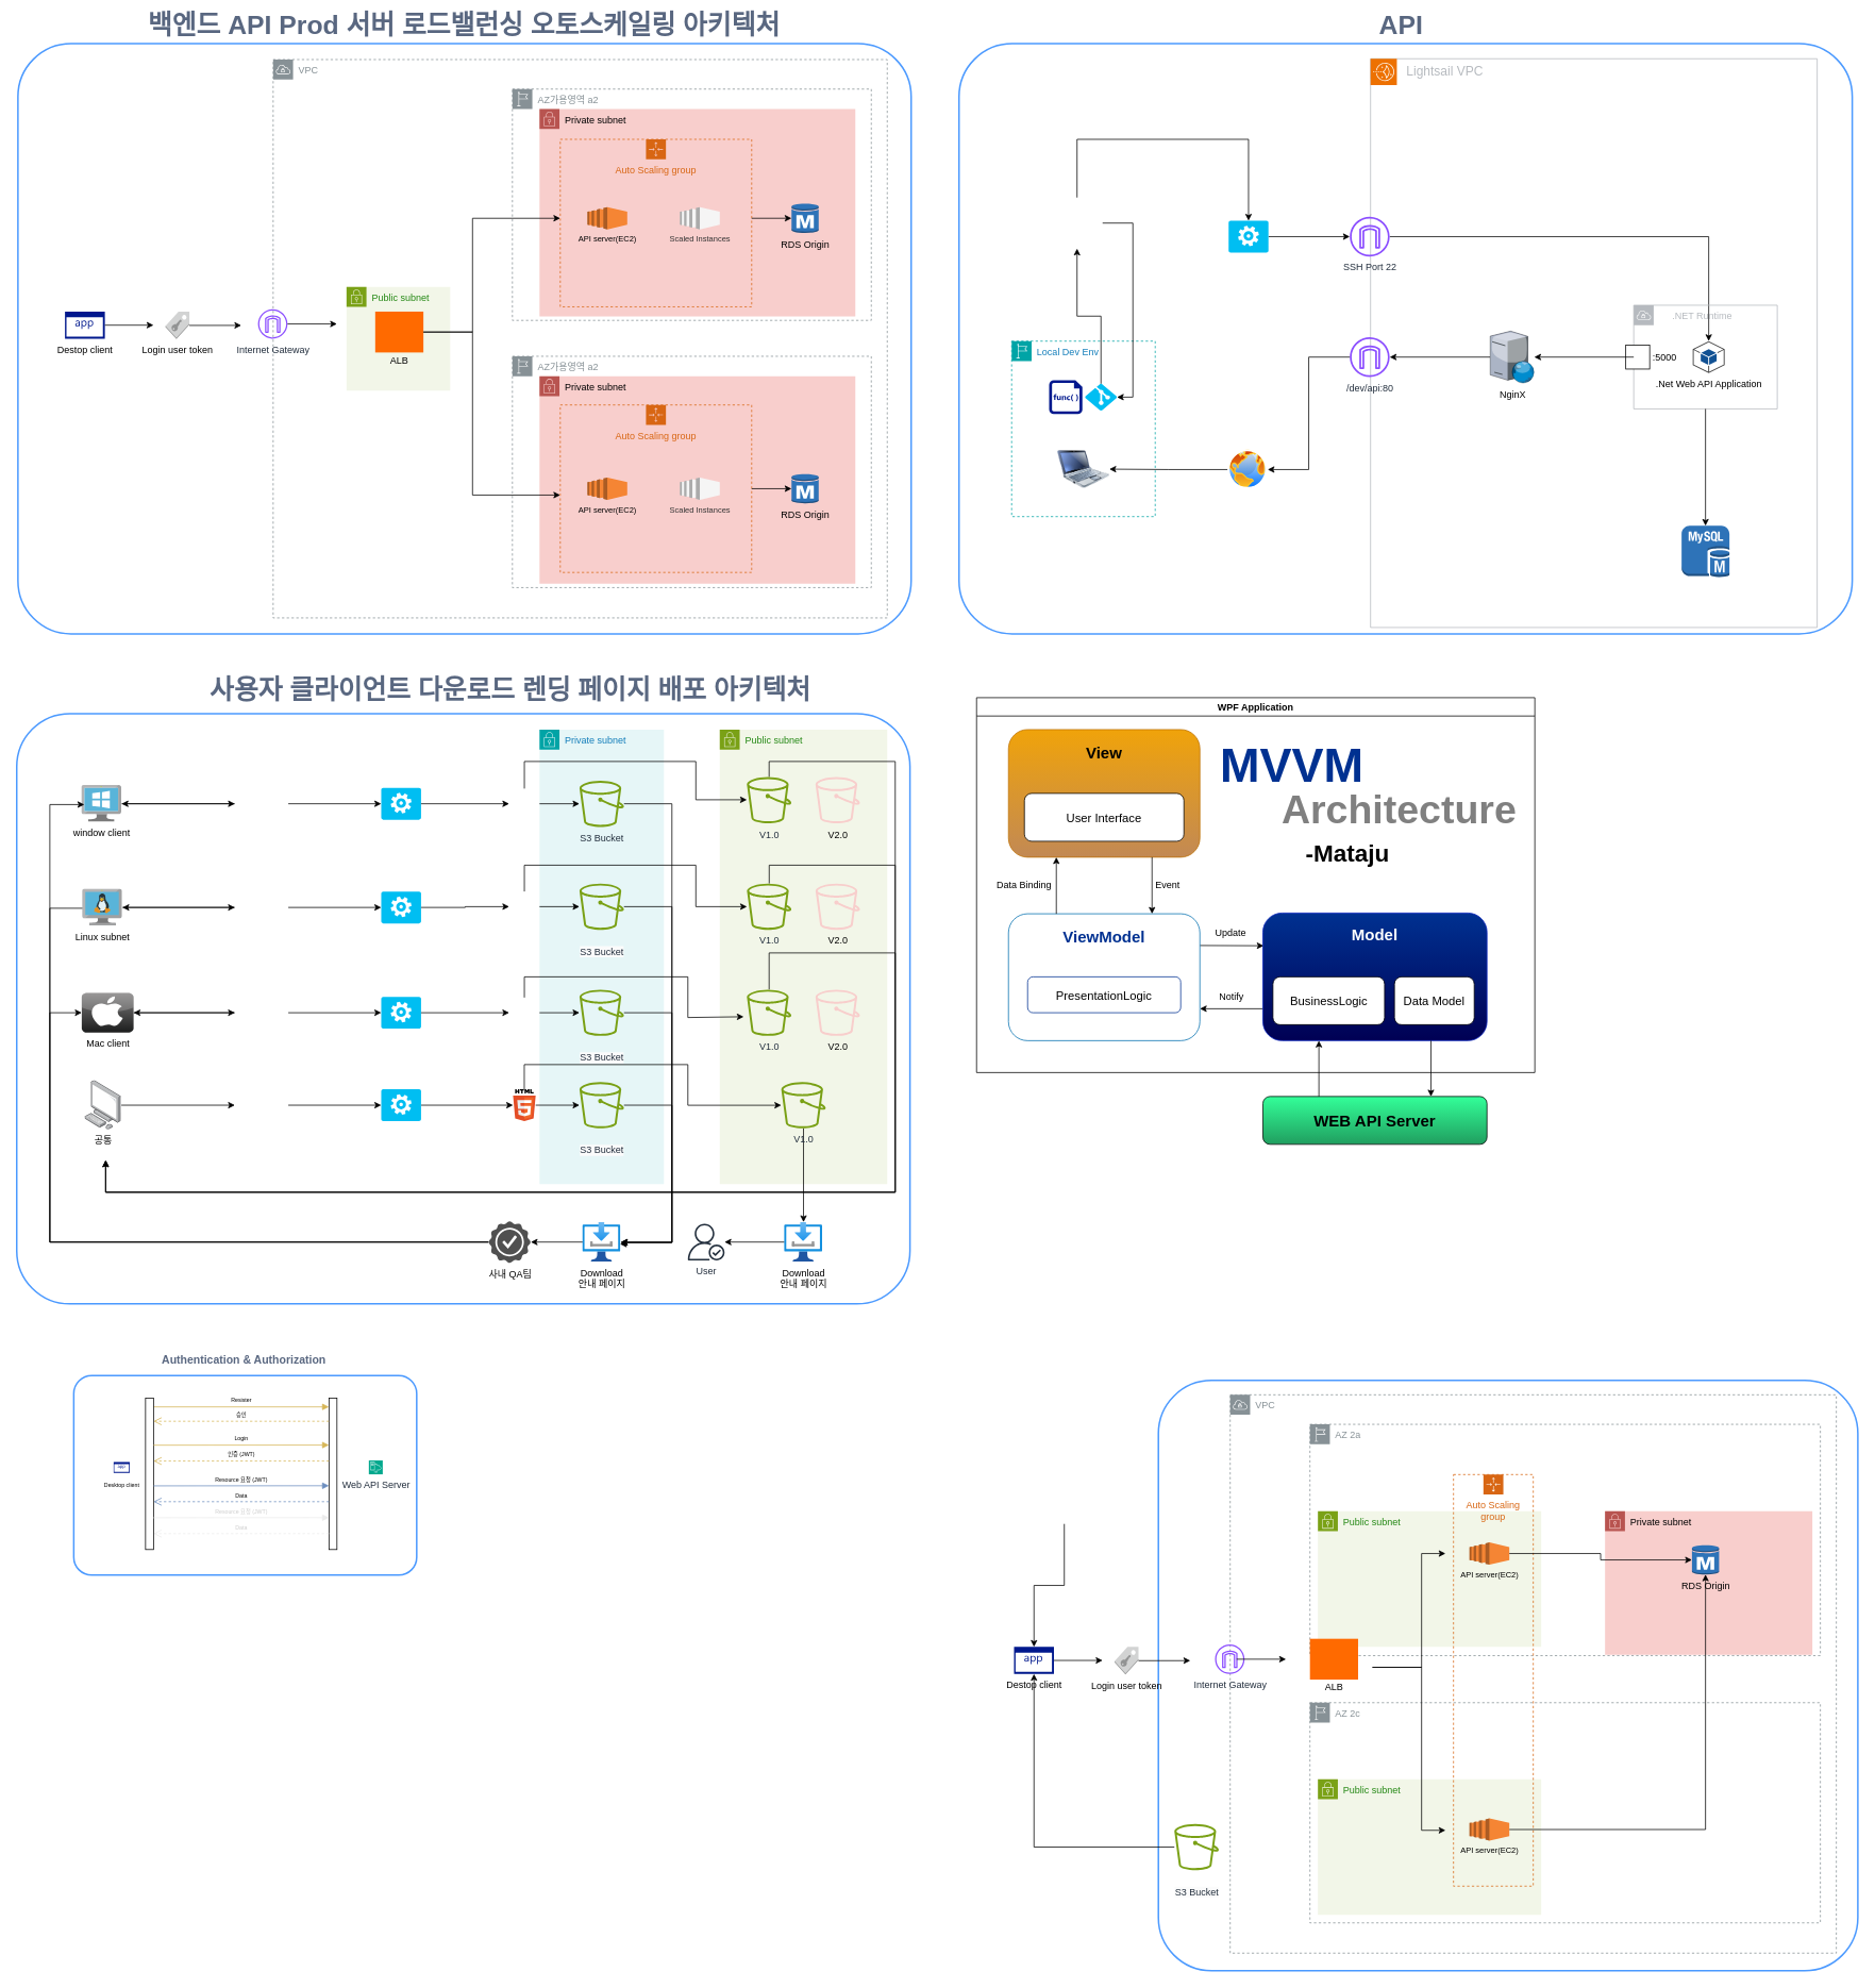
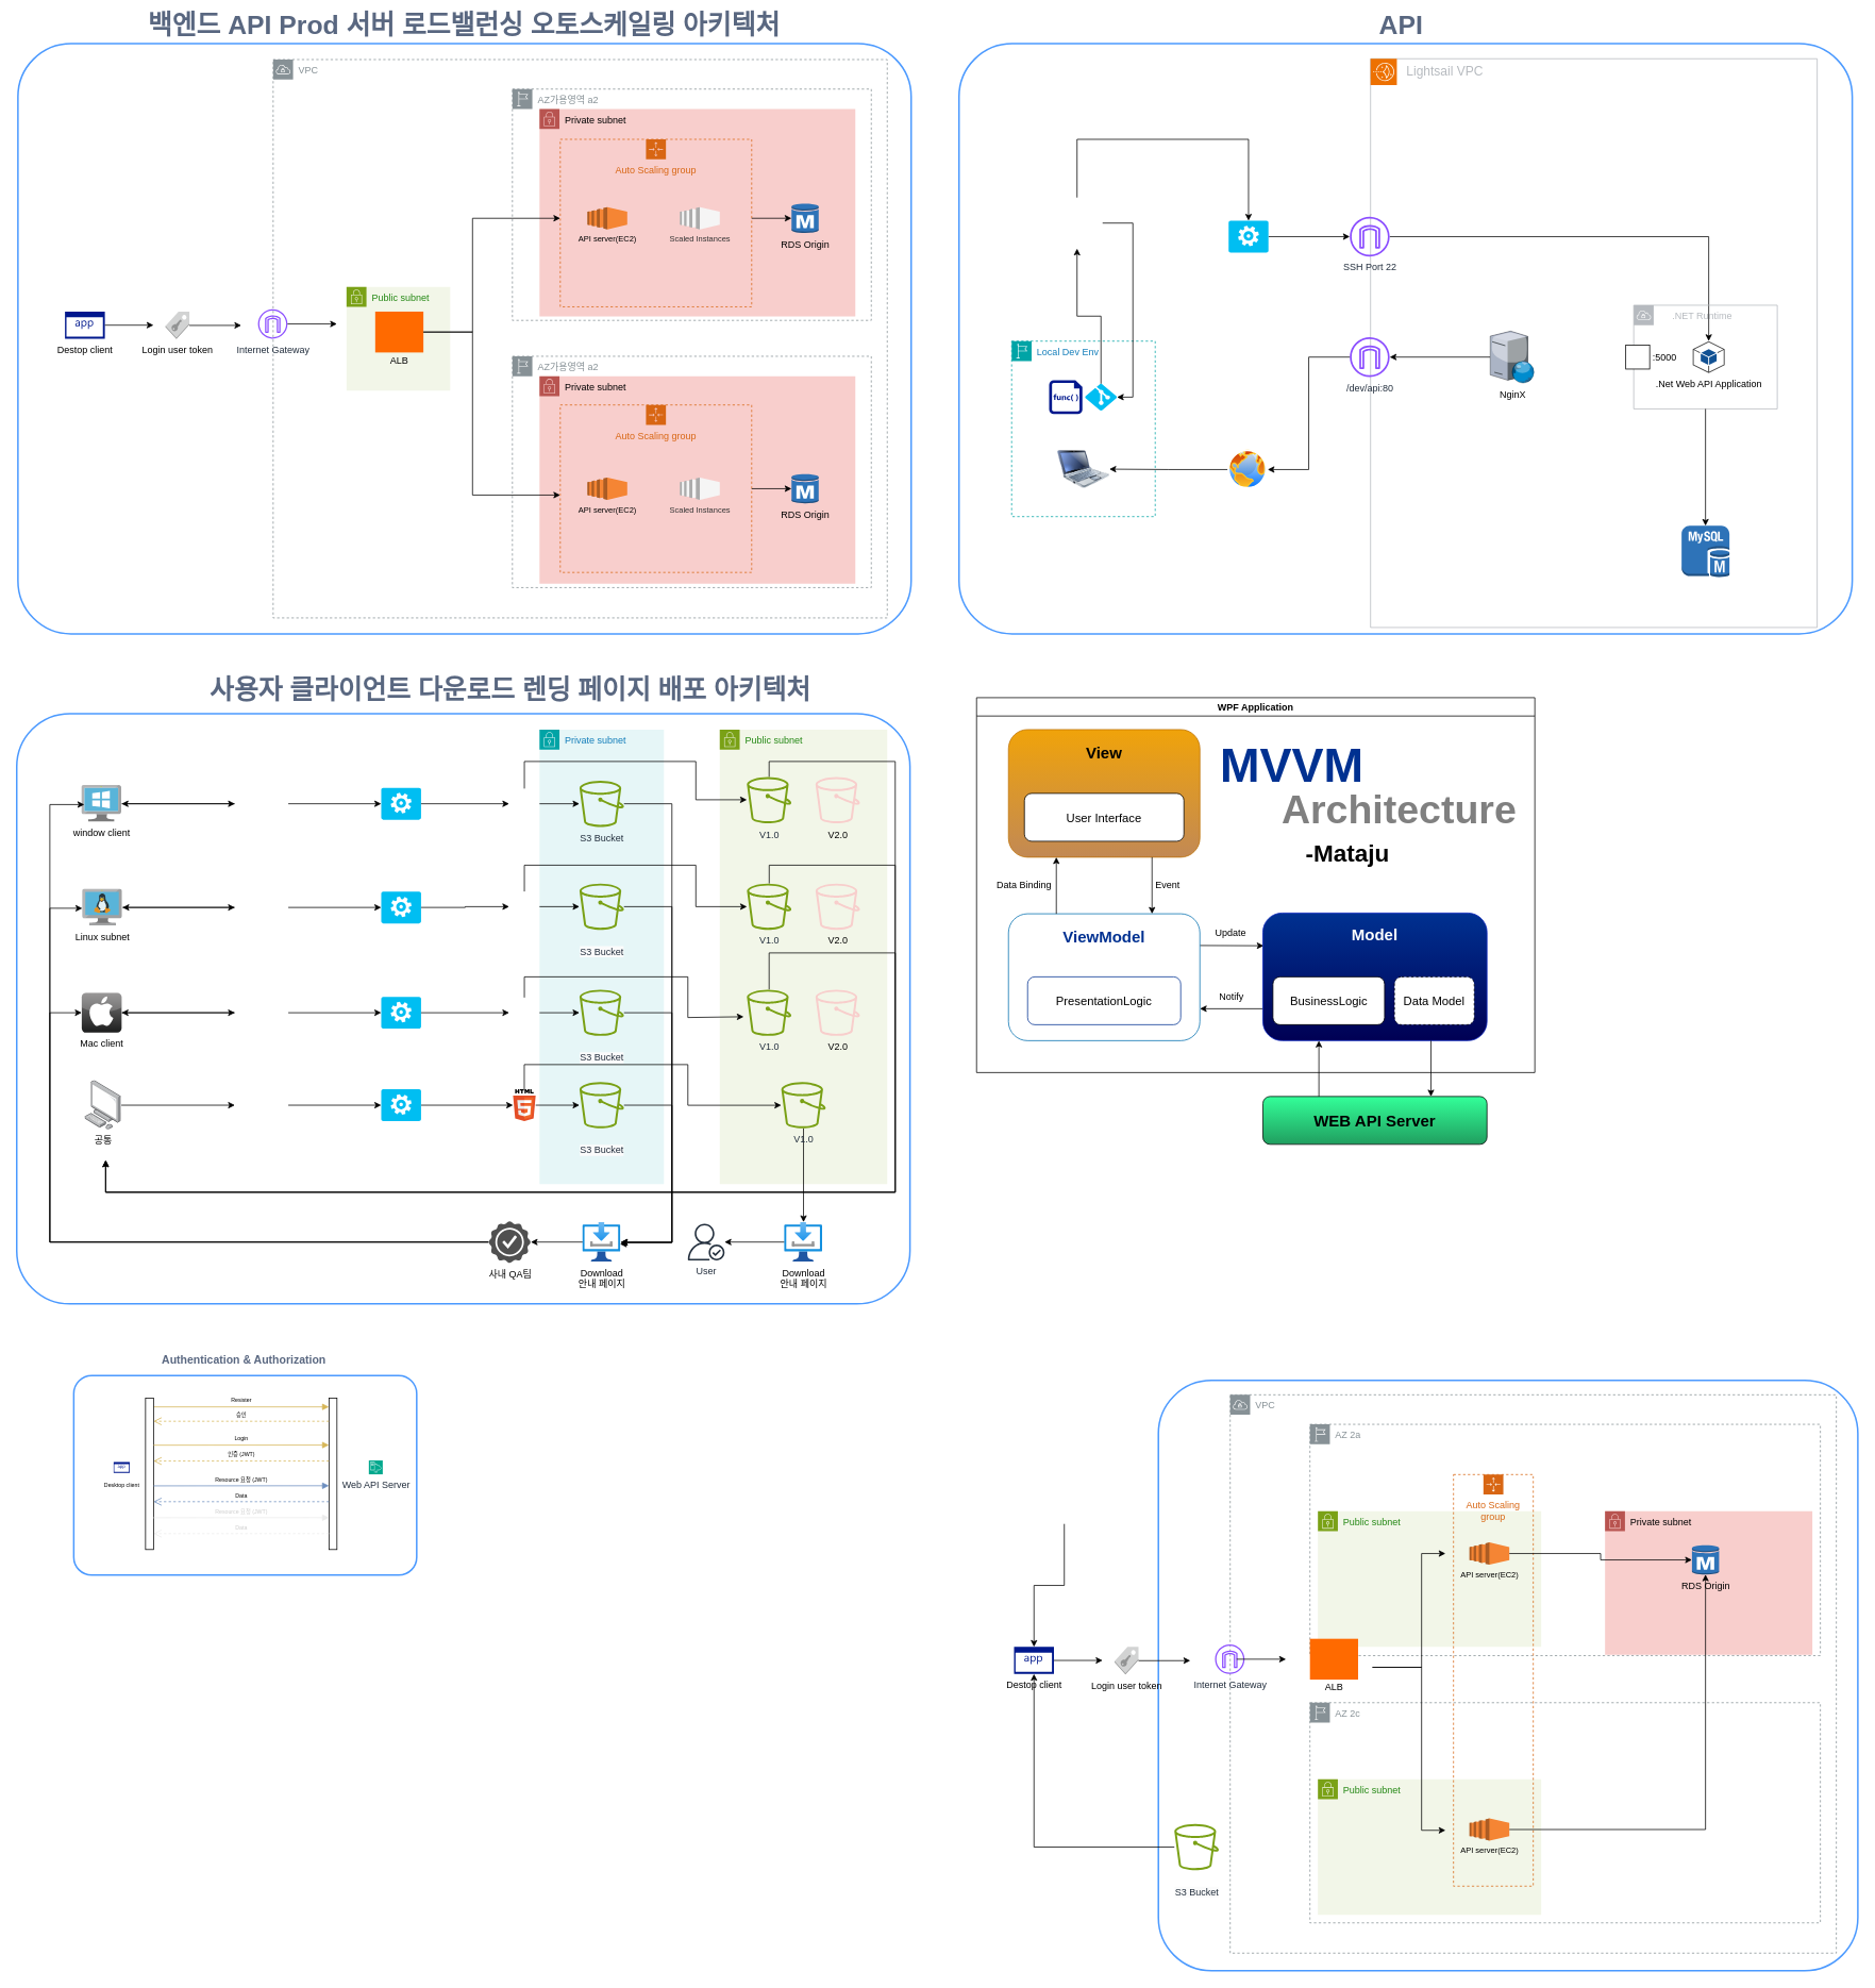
- <mxCell id="109" style="edgeStyle=orthogonalEdgeStyle;rounded=0;orthogonalLoop=1;jettySize=auto;html=1;" parent="1" source="106" target="104" edge="1"><mxGeometry relative="1" as="geometry" /></mxCell>
- <mxCell id="82" style="edgeStyle=orthogonalEdgeStyle;rounded=0;orthogonalLoop=1;jettySize=auto;html=1;entryX=-0.005;entryY=0.522;entryDx=0;entryDy=0;entryPerimeter=0;endArrow=none;" parent="1" source="76" target="29" edge="1"><mxGeometry relative="1" as="geometry"><Array as="points"><mxPoint x="62" y="1557" /><mxPoint x="62" y="1138" /></Array></mxGeometry></mxCell>
+ <mxCell id="82" style="edgeStyle=orthogonalEdgeStyle;rounded=0;orthogonalLoop=1;jettySize=auto;html=1;entryX=-0.005;entryY=0.522;entryDx=0;entryDy=0;entryPerimeter=0;" parent="1" source="76" target="29" edge="1"><mxGeometry relative="1" as="geometry"><Array as="points"><mxPoint x="62" y="1557" /><mxPoint x="62" y="1138" /></Array></mxGeometry></mxCell>
- <mxCell id="127" value="&lt;span style=&quot;font-size: 15px;&quot;&gt;PresentationLogic&lt;br&gt;&lt;/span&gt;" style="rounded=1;whiteSpace=wrap;html=1;strokeColor=#003191;" parent="123" vertex="1"><mxGeometry x="24" y="79.04" width="192" height="45" as="geometry" /></mxCell>
+ <mxCell id="127" value="&lt;span style=&quot;font-size: 15px;&quot;&gt;PresentationLogic&lt;br&gt;&lt;/span&gt;" style="rounded=1;whiteSpace=wrap;html=1;strokeColor=#003191;" parent="123" vertex="1"><mxGeometry x="24" y="79.04" width="192" height="60.0" as="geometry" /></mxCell>
- <mxCell id="133" value="&lt;span style=&quot;font-size: 15px;&quot;&gt;Data Model&lt;br&gt;&lt;/span&gt;" style="rounded=1;whiteSpace=wrap;html=1;" parent="128" vertex="1"><mxGeometry x="165" y="80" width="100" height="60" as="geometry" /></mxCell>
+ <mxCell id="133" value="&lt;span style=&quot;font-size: 15px;&quot;&gt;Data Model&lt;br&gt;&lt;/span&gt;" style="rounded=1;whiteSpace=wrap;html=1;dashed=1;" parent="128" vertex="1"><mxGeometry x="165" y="80" width="100" height="60" as="geometry" /></mxCell>
- <mxCell id="31" value="Mac client" style="dashed=0;outlineConnect=0;html=1;align=center;labelPosition=center;verticalLabelPosition=bottom;verticalAlign=top;shape=mxgraph.webicons.apple;fillColor=#807E7E;gradientColor=#1B1C1C" parent="1" vertex="1"><mxGeometry x="102" y="1244" width="65" height="50" as="geometry" /></mxCell>
+ <mxCell id="31" value="Mac client" style="dashed=0;outlineConnect=0;html=1;align=center;labelPosition=center;verticalLabelPosition=bottom;verticalAlign=top;shape=mxgraph.webicons.apple;fillColor=#807E7E;gradientColor=#1B1C1C" parent="1" vertex="1"><mxGeometry x="102" y="1244" width="50" height="50" as="geometry" /></mxCell>
